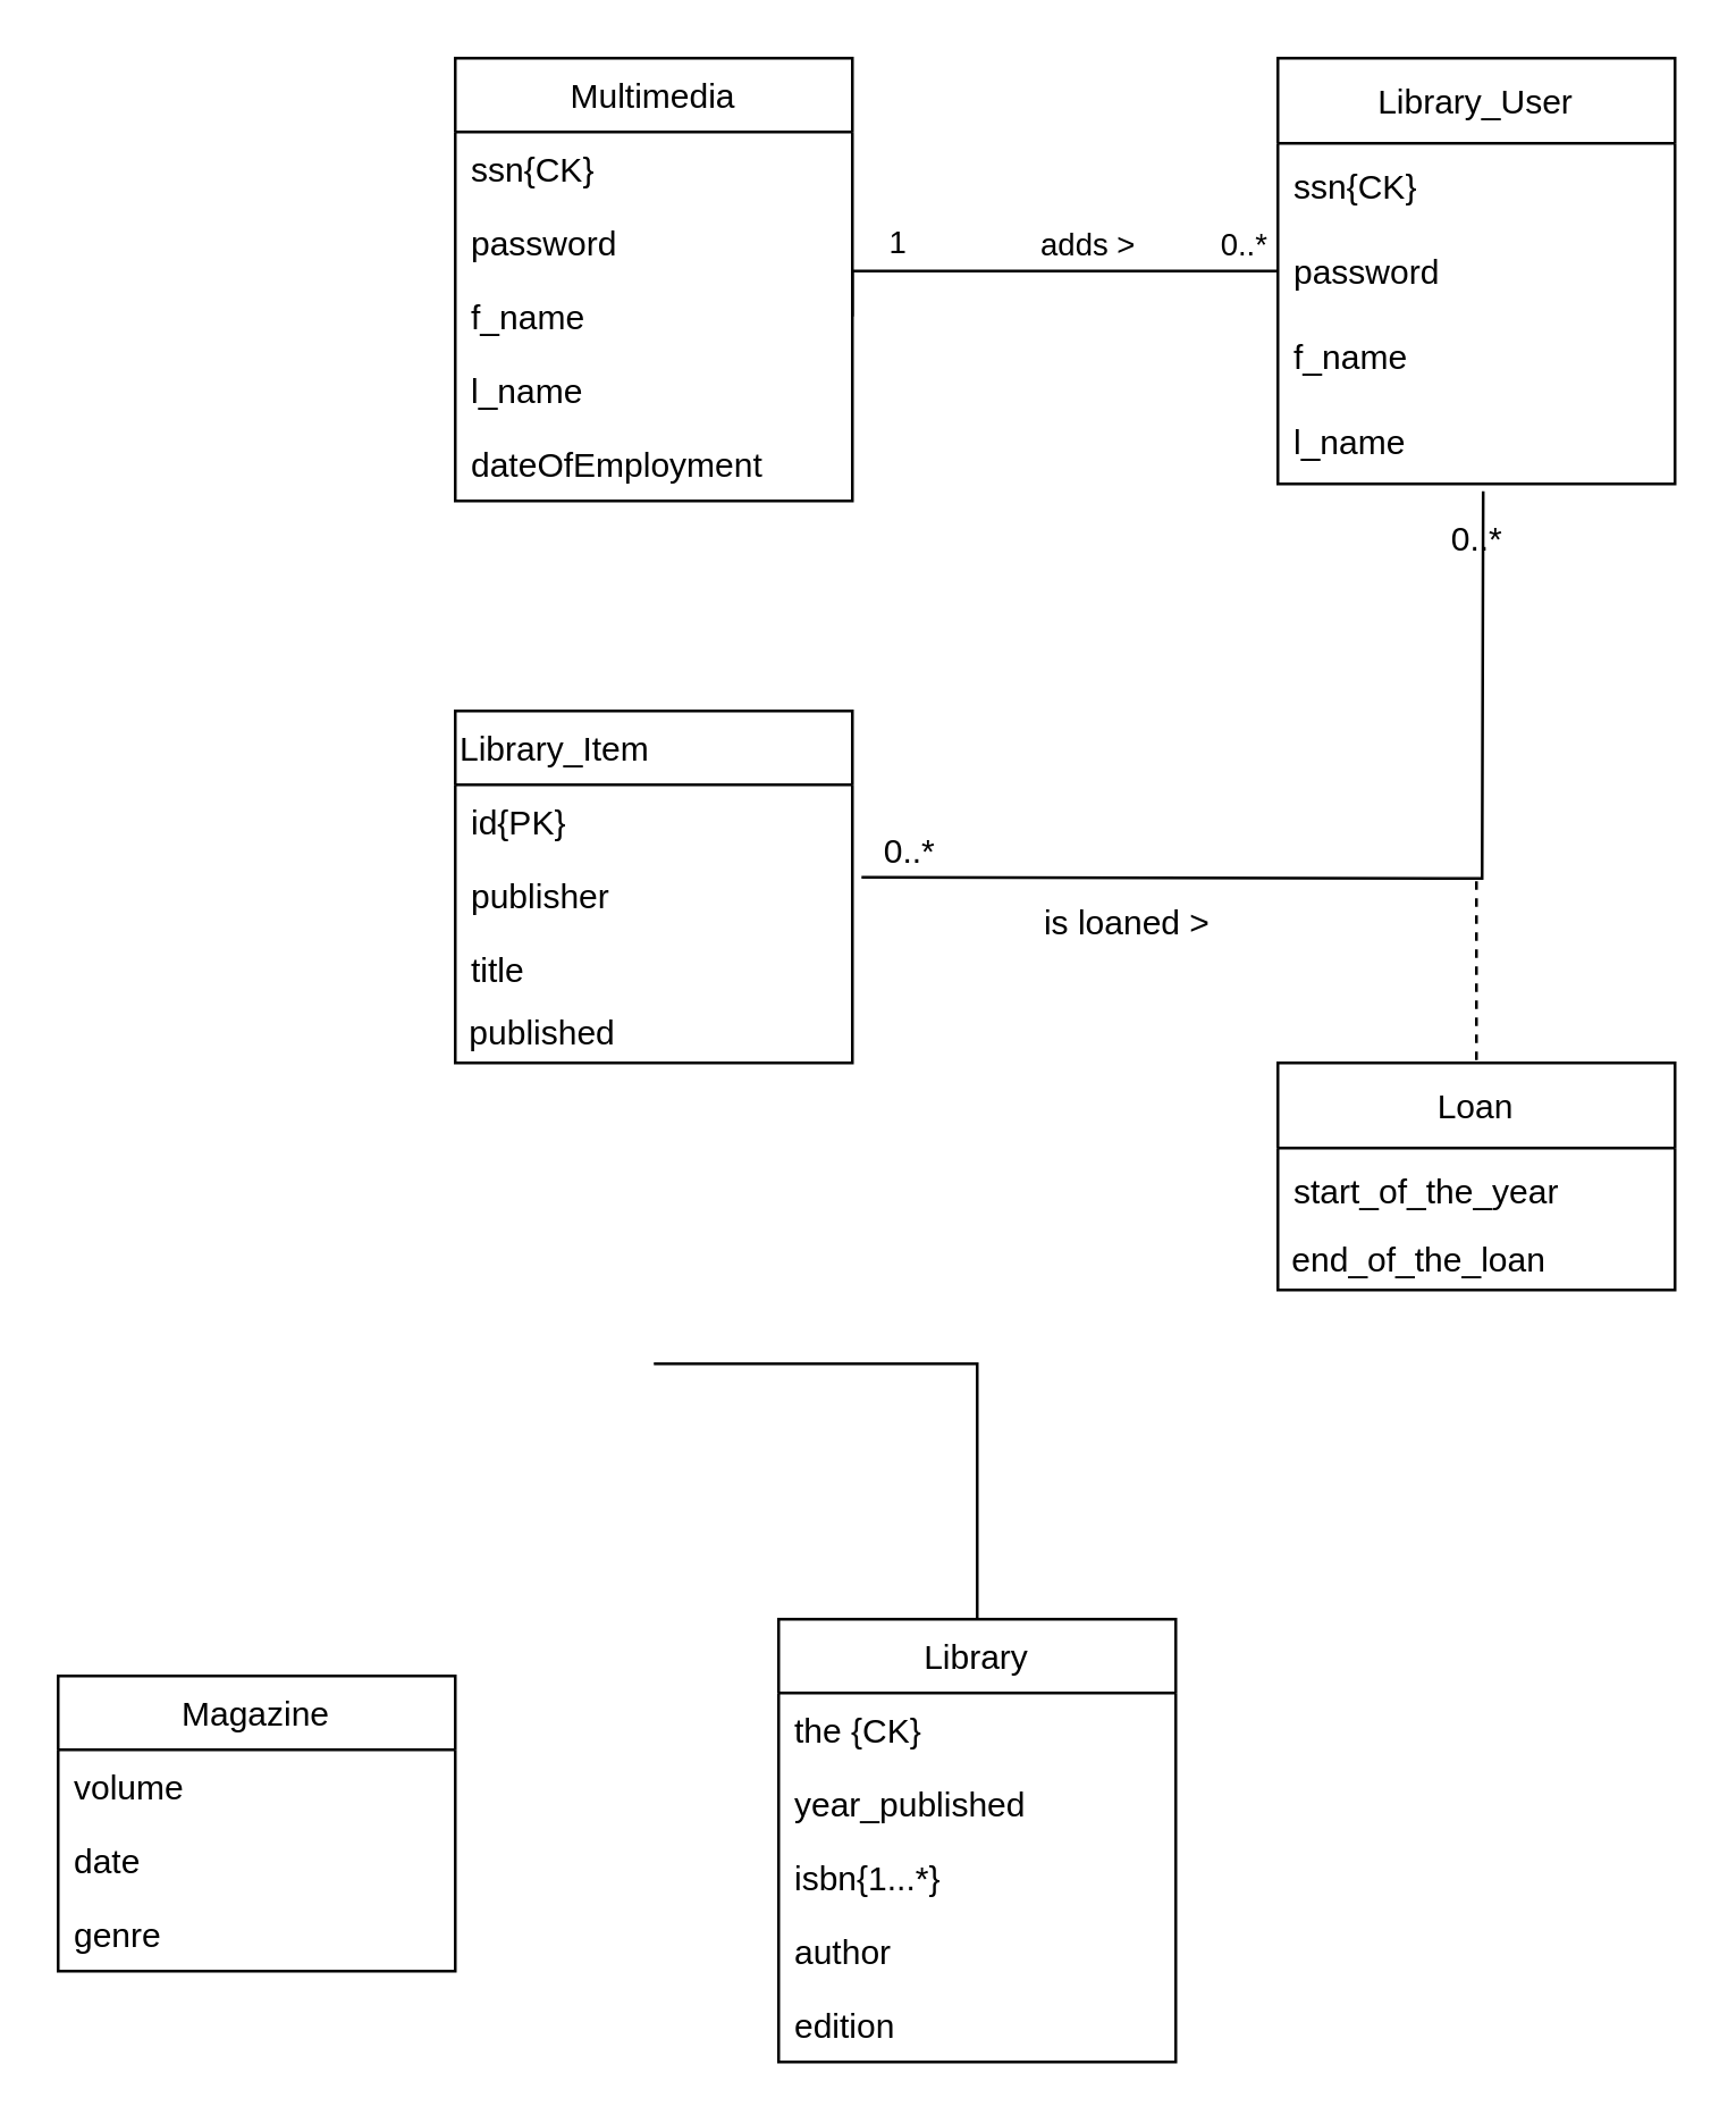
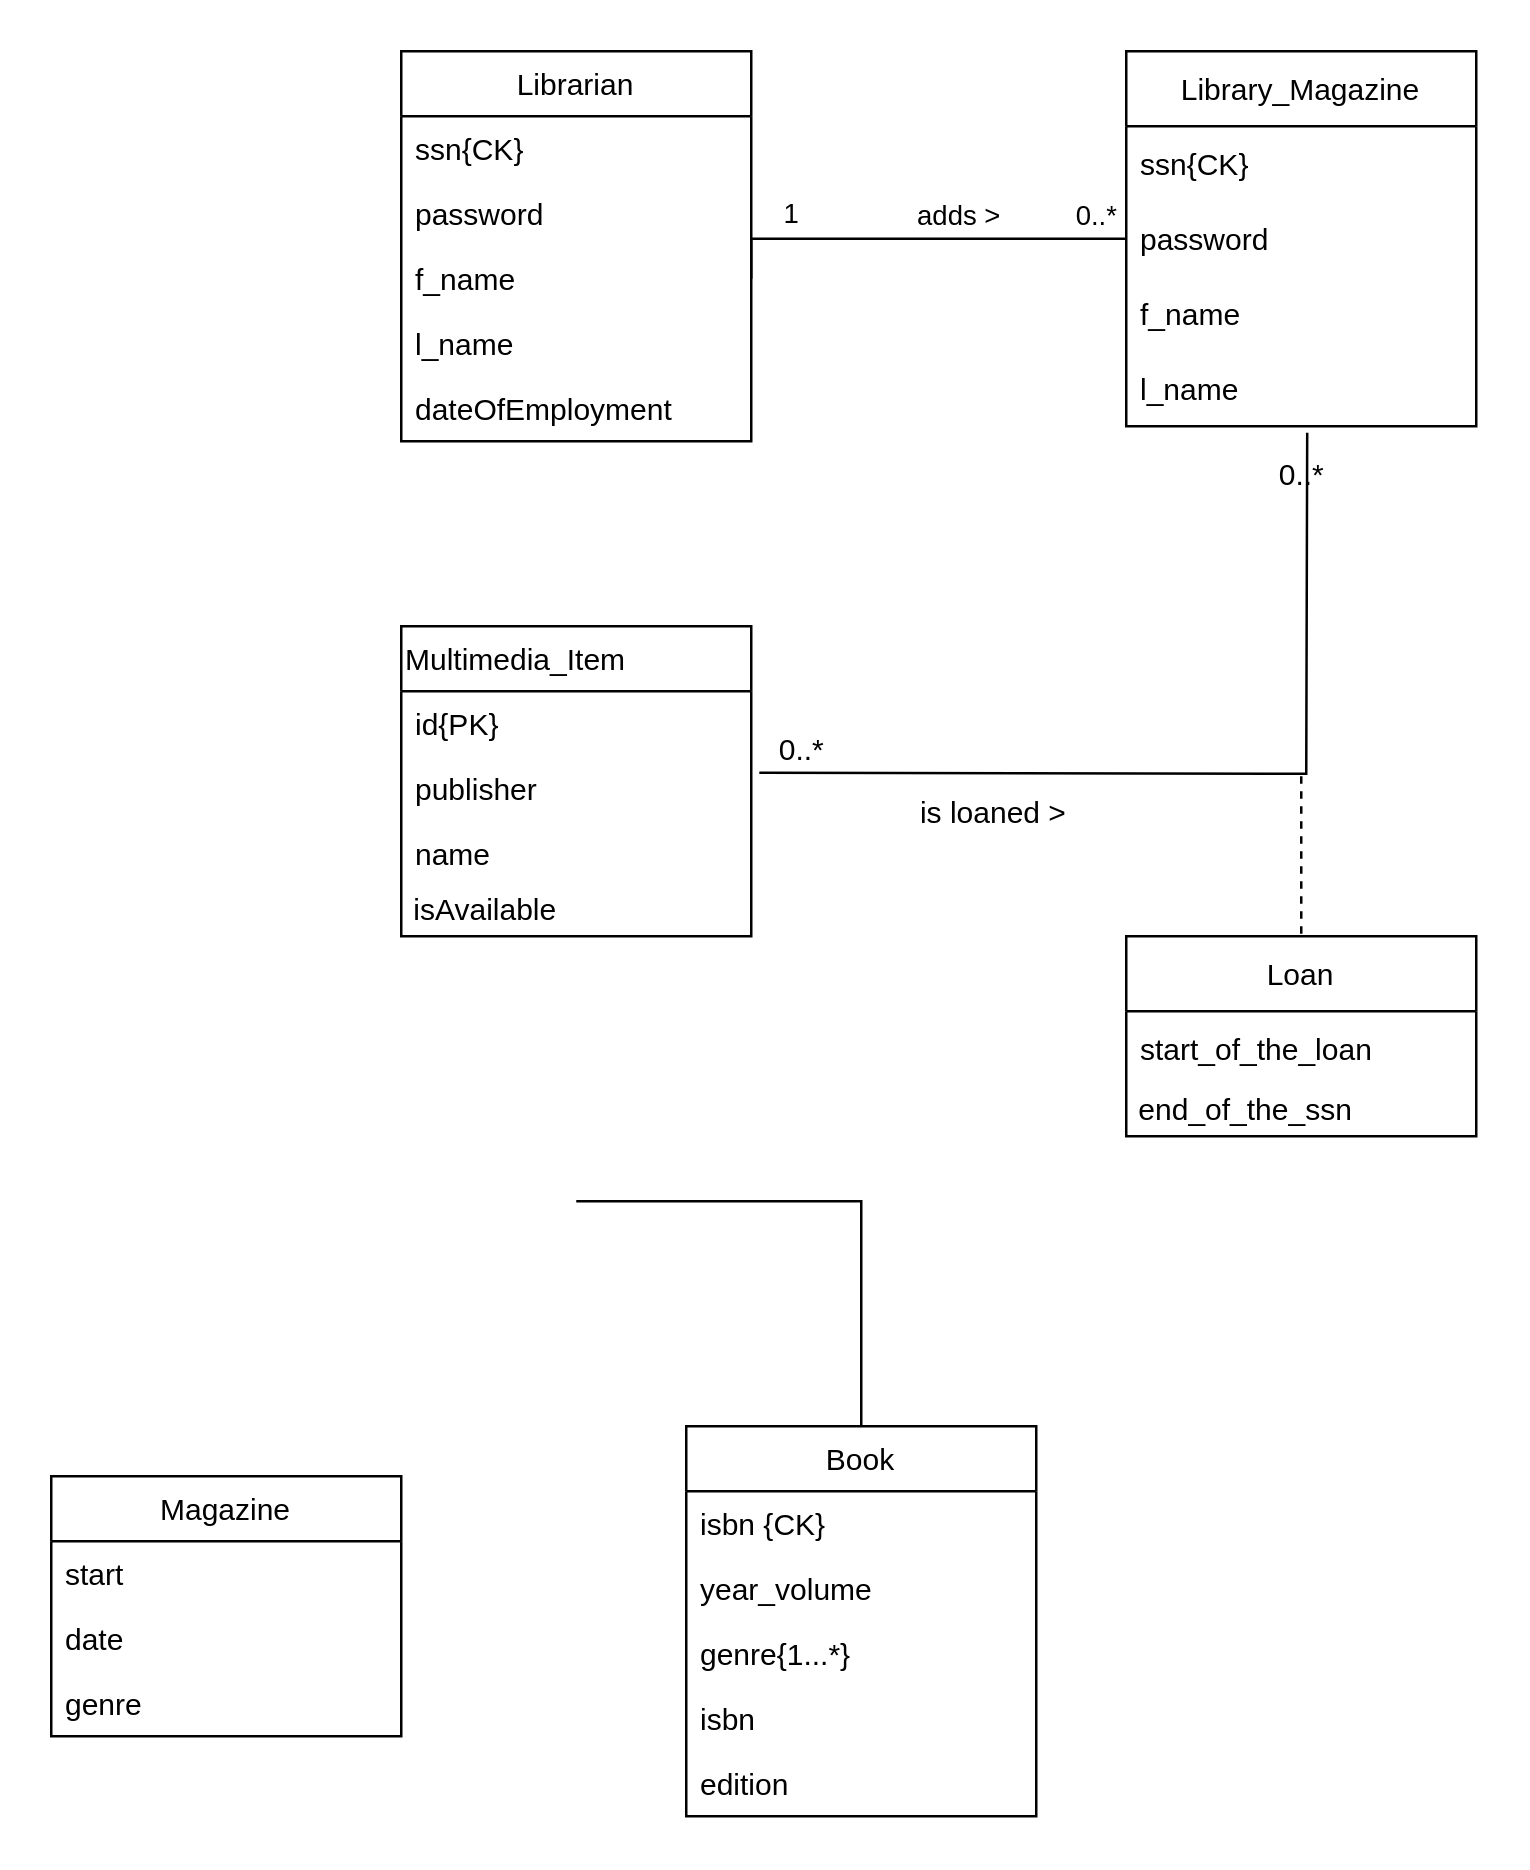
- <mxCell id="2" value="Multimedia" style="swimlane;fontStyle=0;childLayout=stackLayout;horizontal=1;startSize=26;fillColor=none;horizontalStack=0;resizeParent=1;resizeParentMax=0;resizeLast=0;collapsible=1;marginBottom=0;" parent="1" vertex="1"><mxGeometry x="160" y="20" width="140" height="156" as="geometry"><mxRectangle x="230" y="20" width="80" height="26" as="alternateBounds" /></mxGeometry></mxCell>
+ <mxCell id="2" value="Librarian" style="swimlane;fontStyle=0;childLayout=stackLayout;horizontal=1;startSize=26;fillColor=none;horizontalStack=0;resizeParent=1;resizeParentMax=0;resizeLast=0;collapsible=1;marginBottom=0;" parent="1" vertex="1"><mxGeometry x="160" y="20" width="140" height="156" as="geometry"><mxRectangle x="230" y="20" width="80" height="26" as="alternateBounds" /></mxGeometry></mxCell>
- <mxCell id="24" value="Library_User" style="swimlane;fontStyle=0;childLayout=stackLayout;horizontal=1;startSize=30;horizontalStack=0;resizeParent=1;resizeParentMax=0;resizeLast=0;collapsible=1;marginBottom=0;" parent="1" vertex="1"><mxGeometry x="450" y="20" width="140" height="150" as="geometry" /></mxCell>
+ <mxCell id="24" value="Library_Magazine" style="swimlane;fontStyle=0;childLayout=stackLayout;horizontal=1;startSize=30;horizontalStack=0;resizeParent=1;resizeParentMax=0;resizeLast=0;collapsible=1;marginBottom=0;" parent="1" vertex="1"><mxGeometry x="450" y="20" width="140" height="150" as="geometry" /></mxCell>
- <mxCell id="8" value="Library_Item" style="swimlane;fontStyle=0;childLayout=stackLayout;horizontal=1;startSize=26;fillColor=none;horizontalStack=0;resizeParent=1;resizeParentMax=0;resizeLast=0;collapsible=1;marginBottom=0;align=left;" parent="1" vertex="1"><mxGeometry x="160" y="250" width="140" height="124" as="geometry" /></mxCell>
+ <mxCell id="8" value="Multimedia_Item" style="swimlane;fontStyle=0;childLayout=stackLayout;horizontal=1;startSize=26;fillColor=none;horizontalStack=0;resizeParent=1;resizeParentMax=0;resizeLast=0;collapsible=1;marginBottom=0;align=left;" parent="1" vertex="1"><mxGeometry x="160" y="250" width="140" height="124" as="geometry" /></mxCell>
- <mxCell id="11" value="title" style="text;strokeColor=none;fillColor=none;align=left;verticalAlign=top;spacingLeft=4;spacingRight=4;overflow=hidden;rotatable=0;points=[[0,0.5],[1,0.5]];portConstraint=eastwest;" parent="8" vertex="1"><mxGeometry y="78" width="140" height="26" as="geometry" /></mxCell>
+ <mxCell id="11" value="name" style="text;strokeColor=none;fillColor=none;align=left;verticalAlign=top;spacingLeft=4;spacingRight=4;overflow=hidden;rotatable=0;points=[[0,0.5],[1,0.5]];portConstraint=eastwest;" parent="8" vertex="1"><mxGeometry y="78" width="140" height="26" as="geometry" /></mxCell>
- <mxCell id="12" value="&amp;nbsp;published" style="text;html=1;resizable=0;autosize=1;align=left;verticalAlign=middle;points=[];fillColor=none;strokeColor=none;rounded=0;" parent="8" vertex="1"><mxGeometry y="104" width="140" height="20" as="geometry" /></mxCell>
+ <mxCell id="12" value="&amp;nbsp;isAvailable" style="text;html=1;resizable=0;autosize=1;align=left;verticalAlign=middle;points=[];fillColor=none;strokeColor=none;rounded=0;" parent="8" vertex="1"><mxGeometry y="104" width="140" height="20" as="geometry" /></mxCell>
- <mxCell id="34" value="start_of_the_year" style="text;strokeColor=none;fillColor=none;align=left;verticalAlign=middle;spacingLeft=4;spacingRight=4;overflow=hidden;points=[[0,0.5],[1,0.5]];portConstraint=eastwest;rotatable=0;" parent="33" vertex="1"><mxGeometry y="30" width="140" height="30" as="geometry" /></mxCell>
+ <mxCell id="34" value="start_of_the_loan" style="text;strokeColor=none;fillColor=none;align=left;verticalAlign=middle;spacingLeft=4;spacingRight=4;overflow=hidden;points=[[0,0.5],[1,0.5]];portConstraint=eastwest;rotatable=0;" parent="33" vertex="1"><mxGeometry y="30" width="140" height="30" as="geometry" /></mxCell>
- <mxCell id="35" value="&amp;nbsp;end_of_the_loan" style="text;html=1;resizable=0;autosize=1;align=left;verticalAlign=middle;points=[];fillColor=none;strokeColor=none;rounded=0;" parent="33" vertex="1"><mxGeometry y="60" width="140" height="20" as="geometry" /></mxCell>
+ <mxCell id="35" value="&amp;nbsp;end_of_the_ssn" style="text;html=1;resizable=0;autosize=1;align=left;verticalAlign=middle;points=[];fillColor=none;strokeColor=none;rounded=0;" parent="33" vertex="1"><mxGeometry y="60" width="140" height="20" as="geometry" /></mxCell>
- <mxCell id="17" value="Library" style="swimlane;fontStyle=0;childLayout=stackLayout;horizontal=1;startSize=26;fillColor=none;horizontalStack=0;resizeParent=1;resizeParentMax=0;resizeLast=0;collapsible=1;marginBottom=0;" parent="1" vertex="1"><mxGeometry x="274" y="570" width="140" height="156" as="geometry" /></mxCell>
+ <mxCell id="17" value="Book" style="swimlane;fontStyle=0;childLayout=stackLayout;horizontal=1;startSize=26;fillColor=none;horizontalStack=0;resizeParent=1;resizeParentMax=0;resizeLast=0;collapsible=1;marginBottom=0;" parent="1" vertex="1"><mxGeometry x="274" y="570" width="140" height="156" as="geometry" /></mxCell>
- <mxCell id="18" value="the {CK}" style="text;strokeColor=none;fillColor=none;align=left;verticalAlign=top;spacingLeft=4;spacingRight=4;overflow=hidden;rotatable=0;points=[[0,0.5],[1,0.5]];portConstraint=eastwest;" parent="17" vertex="1"><mxGeometry y="26" width="140" height="26" as="geometry" /></mxCell>
+ <mxCell id="18" value="isbn {CK}" style="text;strokeColor=none;fillColor=none;align=left;verticalAlign=top;spacingLeft=4;spacingRight=4;overflow=hidden;rotatable=0;points=[[0,0.5],[1,0.5]];portConstraint=eastwest;" parent="17" vertex="1"><mxGeometry y="26" width="140" height="26" as="geometry" /></mxCell>
- <mxCell id="14" value="volume" style="text;strokeColor=none;fillColor=none;align=left;verticalAlign=top;spacingLeft=4;spacingRight=4;overflow=hidden;rotatable=0;points=[[0,0.5],[1,0.5]];portConstraint=eastwest;" parent="13" vertex="1"><mxGeometry y="26" width="140" height="26" as="geometry" /></mxCell>
+ <mxCell id="14" value="start" style="text;strokeColor=none;fillColor=none;align=left;verticalAlign=top;spacingLeft=4;spacingRight=4;overflow=hidden;rotatable=0;points=[[0,0.5],[1,0.5]];portConstraint=eastwest;" parent="13" vertex="1"><mxGeometry y="26" width="140" height="26" as="geometry" /></mxCell>
- <mxCell id="19" value="year_published" style="text;strokeColor=none;fillColor=none;align=left;verticalAlign=top;spacingLeft=4;spacingRight=4;overflow=hidden;rotatable=0;points=[[0,0.5],[1,0.5]];portConstraint=eastwest;" parent="17" vertex="1"><mxGeometry y="52" width="140" height="26" as="geometry" /></mxCell>
+ <mxCell id="19" value="year_volume" style="text;strokeColor=none;fillColor=none;align=left;verticalAlign=top;spacingLeft=4;spacingRight=4;overflow=hidden;rotatable=0;points=[[0,0.5],[1,0.5]];portConstraint=eastwest;" parent="17" vertex="1"><mxGeometry y="52" width="140" height="26" as="geometry" /></mxCell>
- <mxCell id="20" value="isbn{1...*}" style="text;strokeColor=none;fillColor=none;align=left;verticalAlign=top;spacingLeft=4;spacingRight=4;overflow=hidden;rotatable=0;points=[[0,0.5],[1,0.5]];portConstraint=eastwest;" parent="17" vertex="1"><mxGeometry y="78" width="140" height="26" as="geometry" /></mxCell>
+ <mxCell id="20" value="genre{1...*}" style="text;strokeColor=none;fillColor=none;align=left;verticalAlign=top;spacingLeft=4;spacingRight=4;overflow=hidden;rotatable=0;points=[[0,0.5],[1,0.5]];portConstraint=eastwest;" parent="17" vertex="1"><mxGeometry y="78" width="140" height="26" as="geometry" /></mxCell>
- <mxCell id="21" value="author" style="text;strokeColor=none;fillColor=none;align=left;verticalAlign=top;spacingLeft=4;spacingRight=4;overflow=hidden;rotatable=0;points=[[0,0.5],[1,0.5]];portConstraint=eastwest;" parent="17" vertex="1"><mxGeometry y="104" width="140" height="26" as="geometry" /></mxCell>
+ <mxCell id="21" value="isbn" style="text;strokeColor=none;fillColor=none;align=left;verticalAlign=top;spacingLeft=4;spacingRight=4;overflow=hidden;rotatable=0;points=[[0,0.5],[1,0.5]];portConstraint=eastwest;" parent="17" vertex="1"><mxGeometry y="104" width="140" height="26" as="geometry" /></mxCell>
